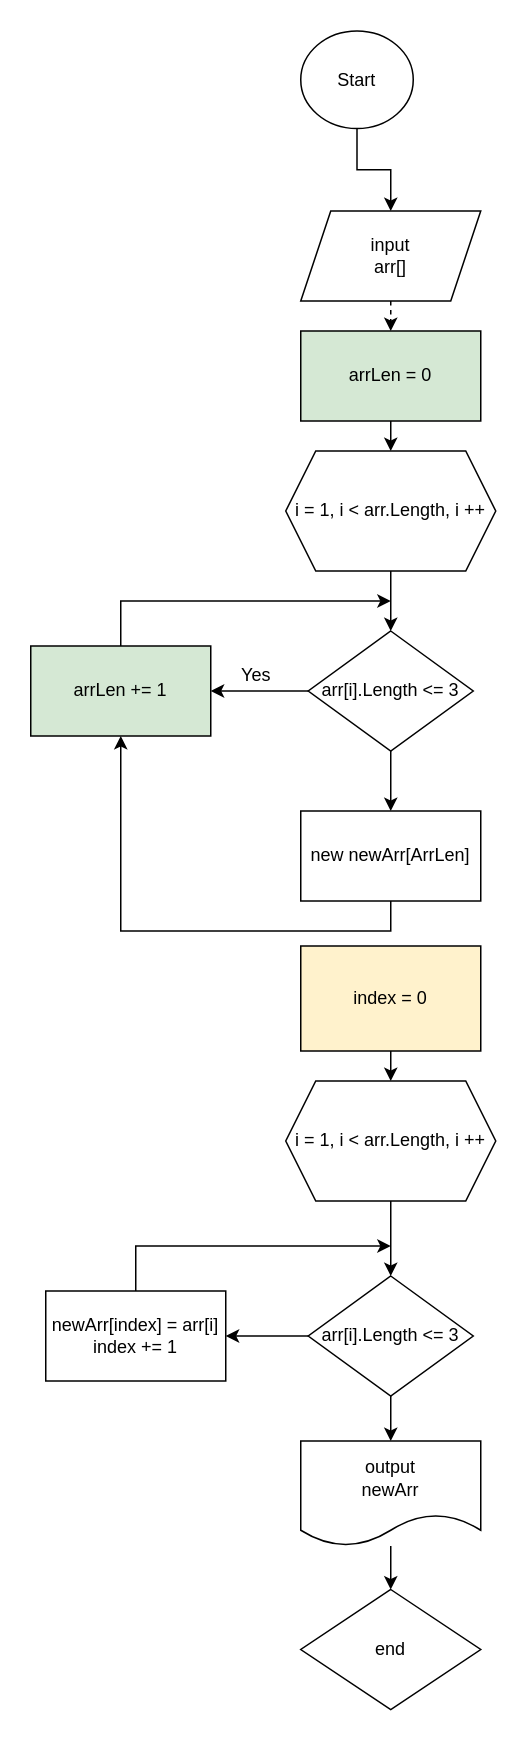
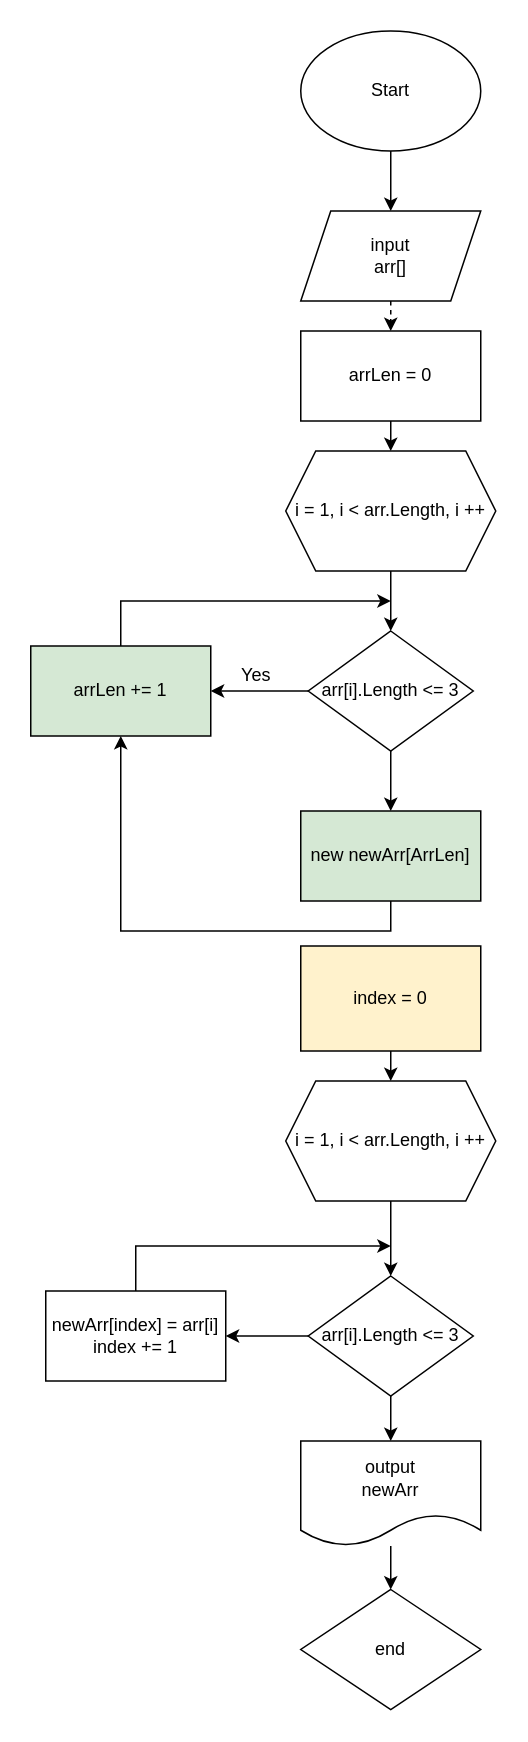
- <mxCell id="3" value="Start" style="ellipse;whiteSpace=wrap;html=1;" parent="1" vertex="1"><mxGeometry x="200" y="20" width="75" height="65" as="geometry" /></mxCell>
+ <mxCell id="3" value="Start" style="ellipse;whiteSpace=wrap;html=1;" parent="1" vertex="1"><mxGeometry x="200" y="20" width="120" height="80" as="geometry" /></mxCell>
- <mxCell id="12" value="arrLen = 0" style="rounded=0;whiteSpace=wrap;html=1;fillColor=#d5e8d4;" parent="1" vertex="1"><mxGeometry x="200" y="220" width="120" height="60" as="geometry" /></mxCell>
+ <mxCell id="12" value="arrLen = 0" style="rounded=0;whiteSpace=wrap;html=1;" parent="1" vertex="1"><mxGeometry x="200" y="220" width="120" height="60" as="geometry" /></mxCell>
- <mxCell id="16" value="new newArr[ArrLen]" style="rounded=0;whiteSpace=wrap;html=1;" parent="1" vertex="1"><mxGeometry x="200" y="540" width="120" height="60" as="geometry" /></mxCell>
+ <mxCell id="16" value="new newArr[ArrLen]" style="rounded=0;whiteSpace=wrap;html=1;fillColor=#d5e8d4;" parent="1" vertex="1"><mxGeometry x="200" y="540" width="120" height="60" as="geometry" /></mxCell>
